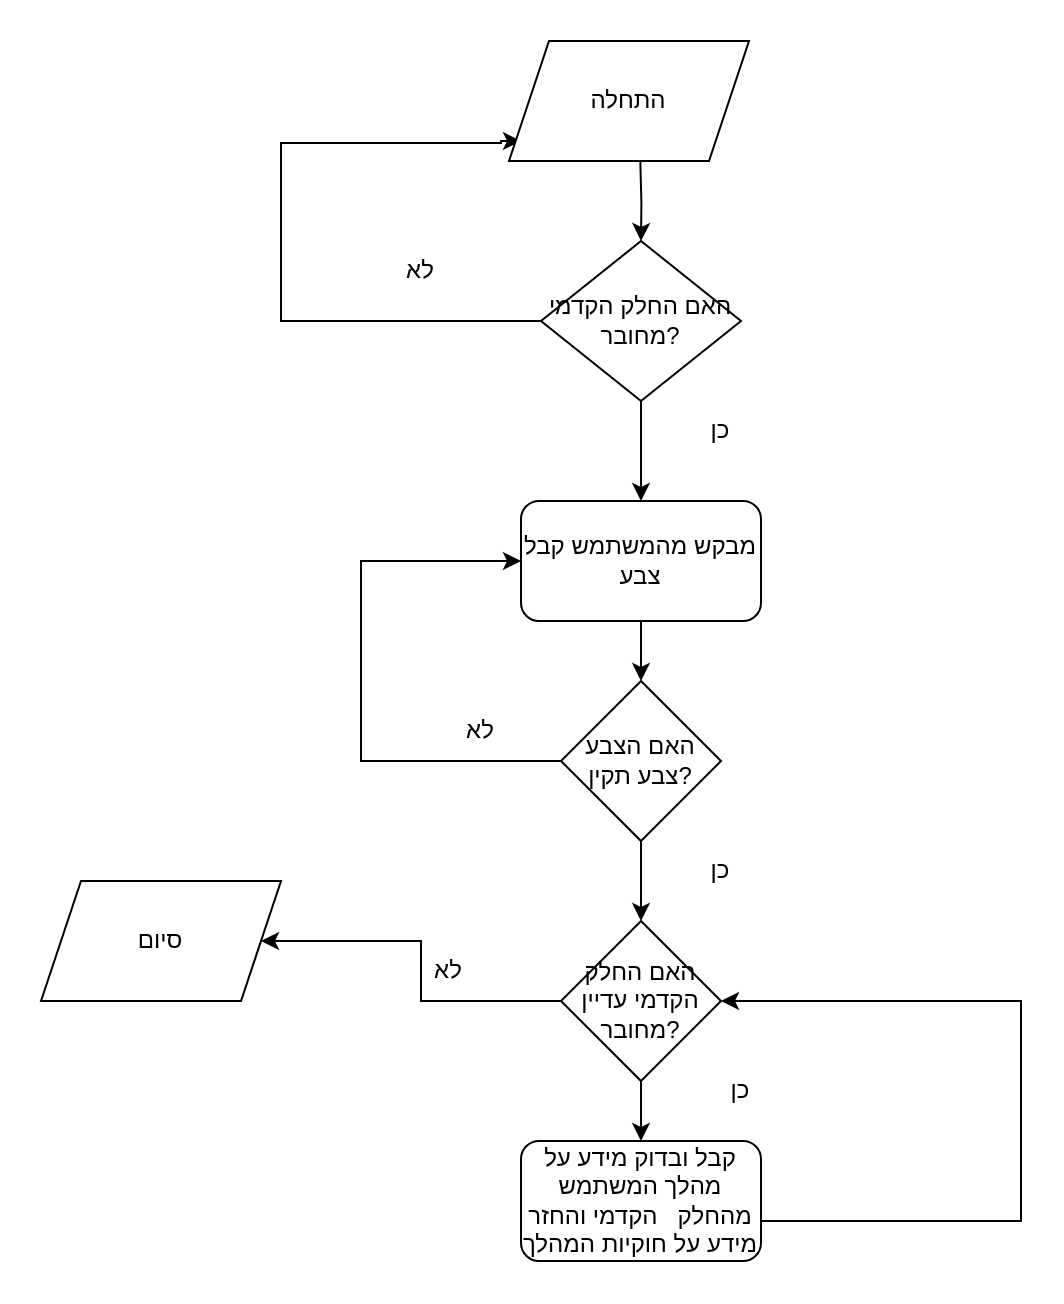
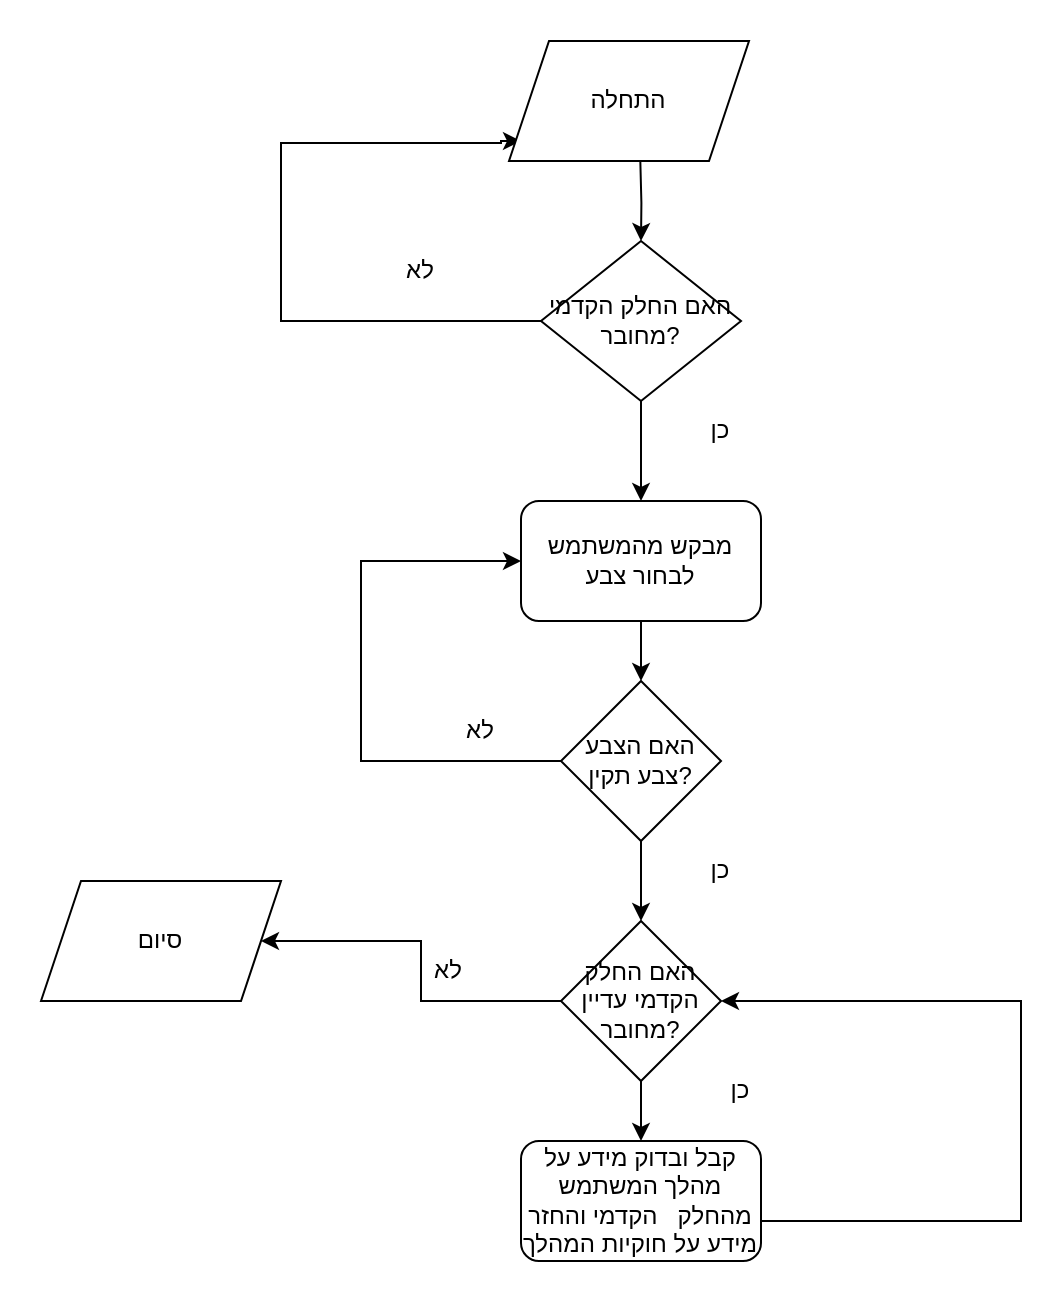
- <mxCell id="8" value="מבקש מהמשתמש קבל צבע" style="rounded=1;whiteSpace=wrap;html=1;" vertex="1" parent="1"><mxGeometry x="260" y="250" width="120" height="60" as="geometry" /></mxCell>
+ <mxCell id="8" value="מבקש מהמשתמש לבחור צבע" style="rounded=1;whiteSpace=wrap;html=1;" vertex="1" parent="1"><mxGeometry x="260" y="250" width="120" height="60" as="geometry" /></mxCell>
